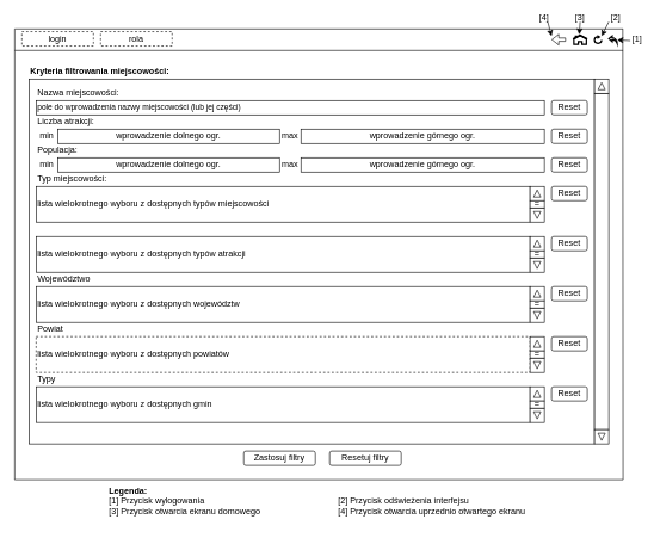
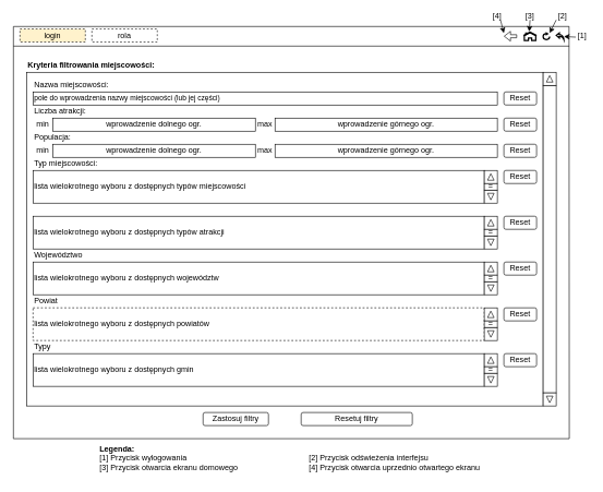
- <mxCell id="21" value="login" style="rounded=0;whiteSpace=wrap;html=1;dashed=1;" parent="1" vertex="1"><mxGeometry x="30" y="43.75" width="100" height="20" as="geometry" /></mxCell>
+ <mxCell id="21" value="login" style="rounded=0;whiteSpace=wrap;html=1;dashed=1;fillColor=#fff2cc;" parent="1" vertex="1"><mxGeometry x="30" y="43.75" width="100" height="20" as="geometry" /></mxCell>
- <mxCell id="26" value="Zastosuj filtry" style="rounded=1;whiteSpace=wrap;html=1;" parent="1" vertex="1"><mxGeometry x="340" y="630" width="100" height="20" as="geometry" /></mxCell>
+ <mxCell id="26" value="Zastosuj filtry" style="rounded=1;whiteSpace=wrap;html=1;" parent="1" vertex="1"><mxGeometry x="310" y="630" width="100" height="20" as="geometry" /></mxCell>
- <mxCell id="31" value="Resetuj filtry" style="rounded=1;whiteSpace=wrap;html=1;" parent="1" vertex="1"><mxGeometry x="460" y="630" width="100" height="20" as="geometry" /></mxCell>
+ <mxCell id="31" value="Resetuj filtry" style="rounded=1;whiteSpace=wrap;html=1;" parent="1" vertex="1"><mxGeometry x="460" y="630" width="170" height="20" as="geometry" /></mxCell>
